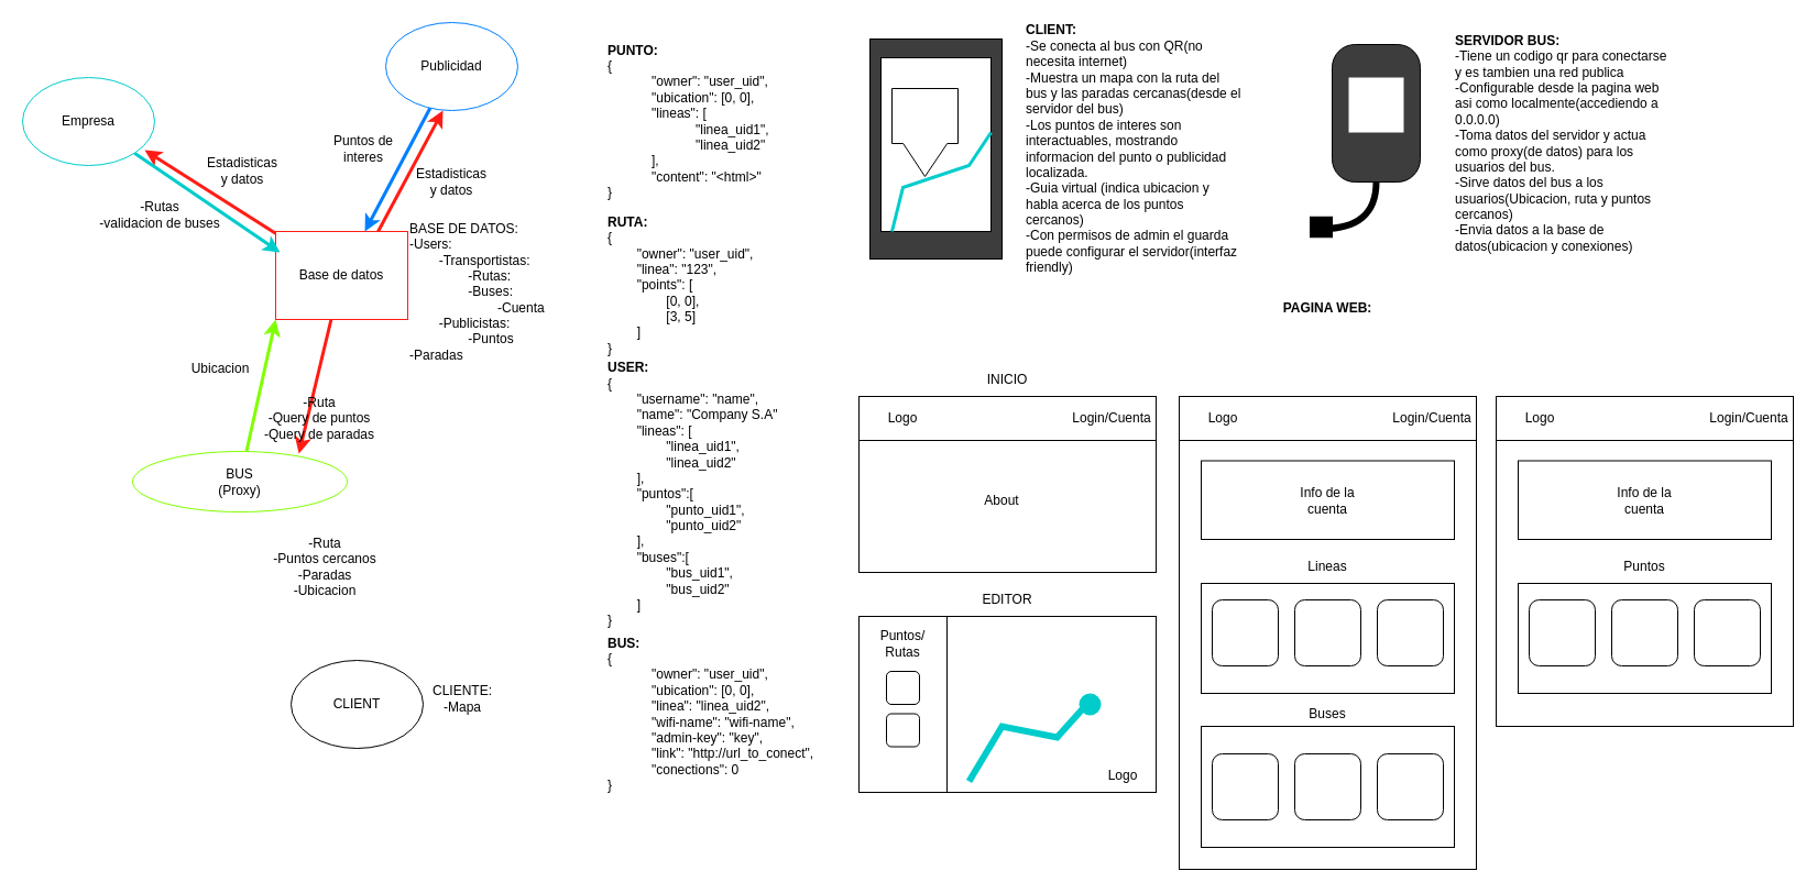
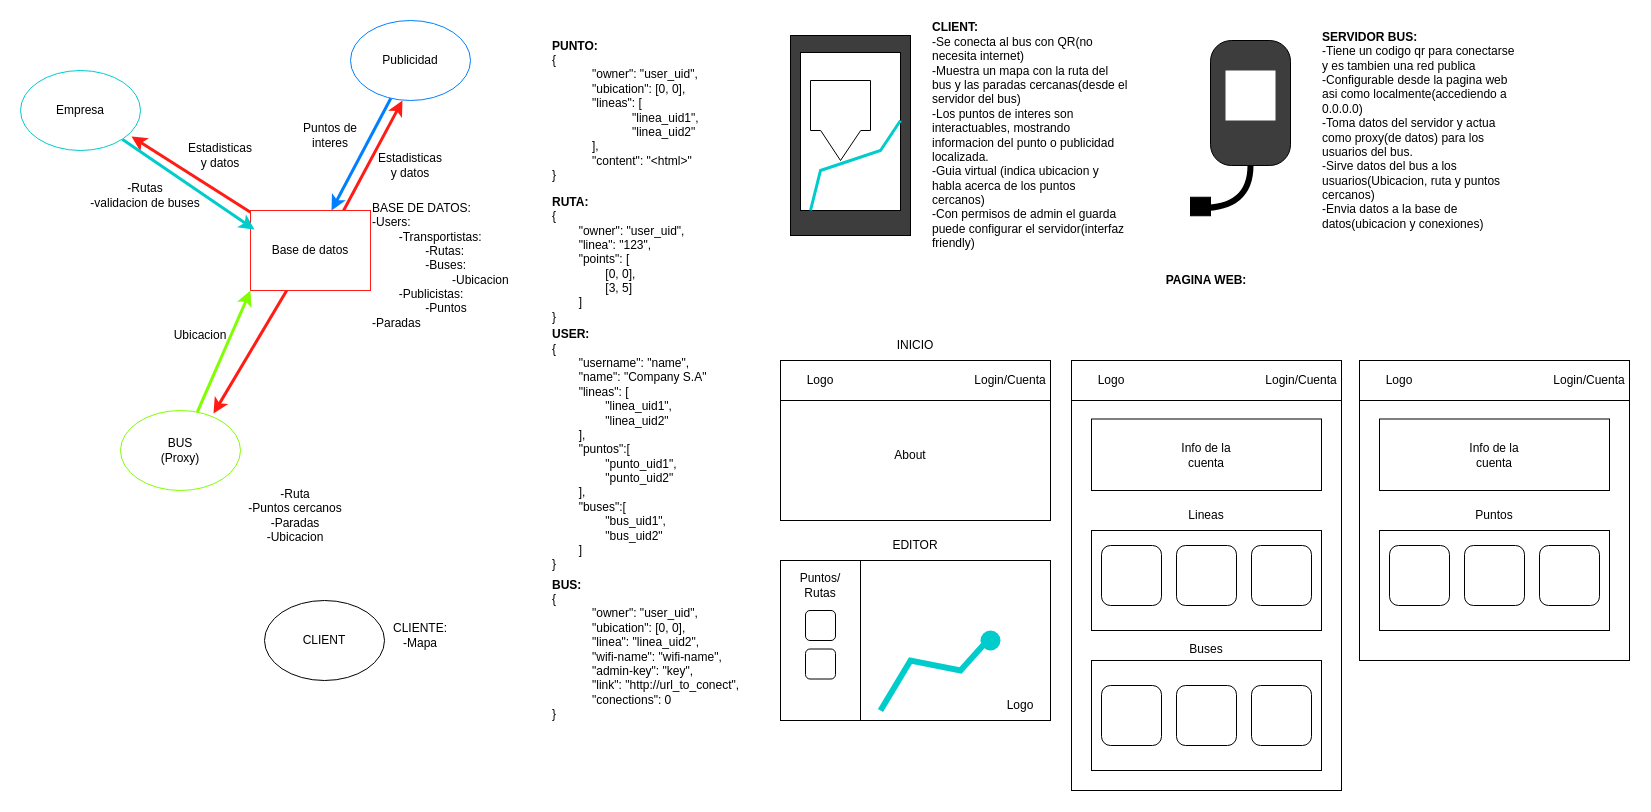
- <mxCell id="9" value="BASE DE DATOS:&lt;br&gt;-Users:&lt;br&gt;&lt;span style=&quot;white-space: pre&quot;&gt;&#09;&lt;/span&gt;-Transportistas:&lt;br&gt;&lt;span style=&quot;white-space: pre&quot;&gt;&#09;&lt;span style=&quot;white-space: pre&quot;&gt;&#09;&lt;/span&gt;&lt;/span&gt;-Rutas:&lt;br&gt;&lt;span style=&quot;white-space: pre&quot;&gt;&#09;&lt;span style=&quot;white-space: pre&quot;&gt;&#09;&lt;/span&gt;&lt;/span&gt;-Buses:&lt;br&gt;&lt;span style=&quot;white-space: pre&quot;&gt;&#09;&lt;/span&gt;&lt;span style=&quot;white-space: pre&quot;&gt;&#09;&lt;span style=&quot;white-space: pre&quot;&gt;&#09;&lt;/span&gt;&lt;/span&gt;-Cuenta&lt;br&gt;&lt;span style=&quot;white-space: pre&quot;&gt;&#09;&lt;/span&gt;-Publicistas:&lt;br&gt;&lt;span style=&quot;white-space: pre&quot;&gt;&#09;&lt;/span&gt;&lt;span style=&quot;white-space: pre&quot;&gt;&#09;&lt;/span&gt;-Puntos&lt;br&gt;-Paradas" style="text;html=1;strokeColor=none;fillColor=none;align=left;verticalAlign=middle;whiteSpace=wrap;rounded=0;" parent="1" vertex="1"><mxGeometry x="370" y="210" width="150" height="110" as="geometry" /></mxCell>
+ <mxCell id="9" value="BASE DE DATOS:&lt;br&gt;-Users:&lt;br&gt;&lt;span style=&quot;white-space: pre&quot;&gt;&#09;&lt;/span&gt;-Transportistas:&lt;br&gt;&lt;span style=&quot;white-space: pre&quot;&gt;&#09;&lt;span style=&quot;white-space: pre&quot;&gt;&#09;&lt;/span&gt;&lt;/span&gt;-Rutas:&lt;br&gt;&lt;span style=&quot;white-space: pre&quot;&gt;&#09;&lt;span style=&quot;white-space: pre&quot;&gt;&#09;&lt;/span&gt;&lt;/span&gt;-Buses:&lt;br&gt;&lt;span style=&quot;white-space: pre&quot;&gt;&#09;&lt;/span&gt;&lt;span style=&quot;white-space: pre&quot;&gt;&#09;&lt;span style=&quot;white-space: pre&quot;&gt;&#09;&lt;/span&gt;&lt;/span&gt;-Ubicacion&lt;br&gt;&lt;span style=&quot;white-space: pre&quot;&gt;&#09;&lt;/span&gt;-Publicistas:&lt;br&gt;&lt;span style=&quot;white-space: pre&quot;&gt;&#09;&lt;/span&gt;&lt;span style=&quot;white-space: pre&quot;&gt;&#09;&lt;/span&gt;-Puntos&lt;br&gt;-Paradas" style="text;html=1;strokeColor=none;fillColor=none;align=left;verticalAlign=middle;whiteSpace=wrap;rounded=0;" parent="1" vertex="1"><mxGeometry x="370" y="210" width="150" height="110" as="geometry" /></mxCell>
- <mxCell id="12" value="-Ruta&lt;br&gt;-Query de puntos&lt;br&gt;-Query de paradas" style="text;html=1;strokeColor=none;fillColor=none;align=center;verticalAlign=middle;whiteSpace=wrap;rounded=0;" parent="1" vertex="1"><mxGeometry x="230" y="360" width="120" height="40" as="geometry" /></mxCell>
- <mxCell id="7" value="BUS&lt;br&gt;(Proxy)" style="ellipse;whiteSpace=wrap;html=1;fillColor=#FFFFFF;strokeColor=#80FF00;" parent="1" vertex="1"><mxGeometry x="120" y="410" width="195" height="55" as="geometry" /></mxCell>
+ <mxCell id="7" value="BUS&lt;br&gt;(Proxy)" style="ellipse;whiteSpace=wrap;html=1;fillColor=#FFFFFF;strokeColor=#80FF00;" parent="1" vertex="1"><mxGeometry x="120" y="410" width="120" height="80" as="geometry" /></mxCell>
